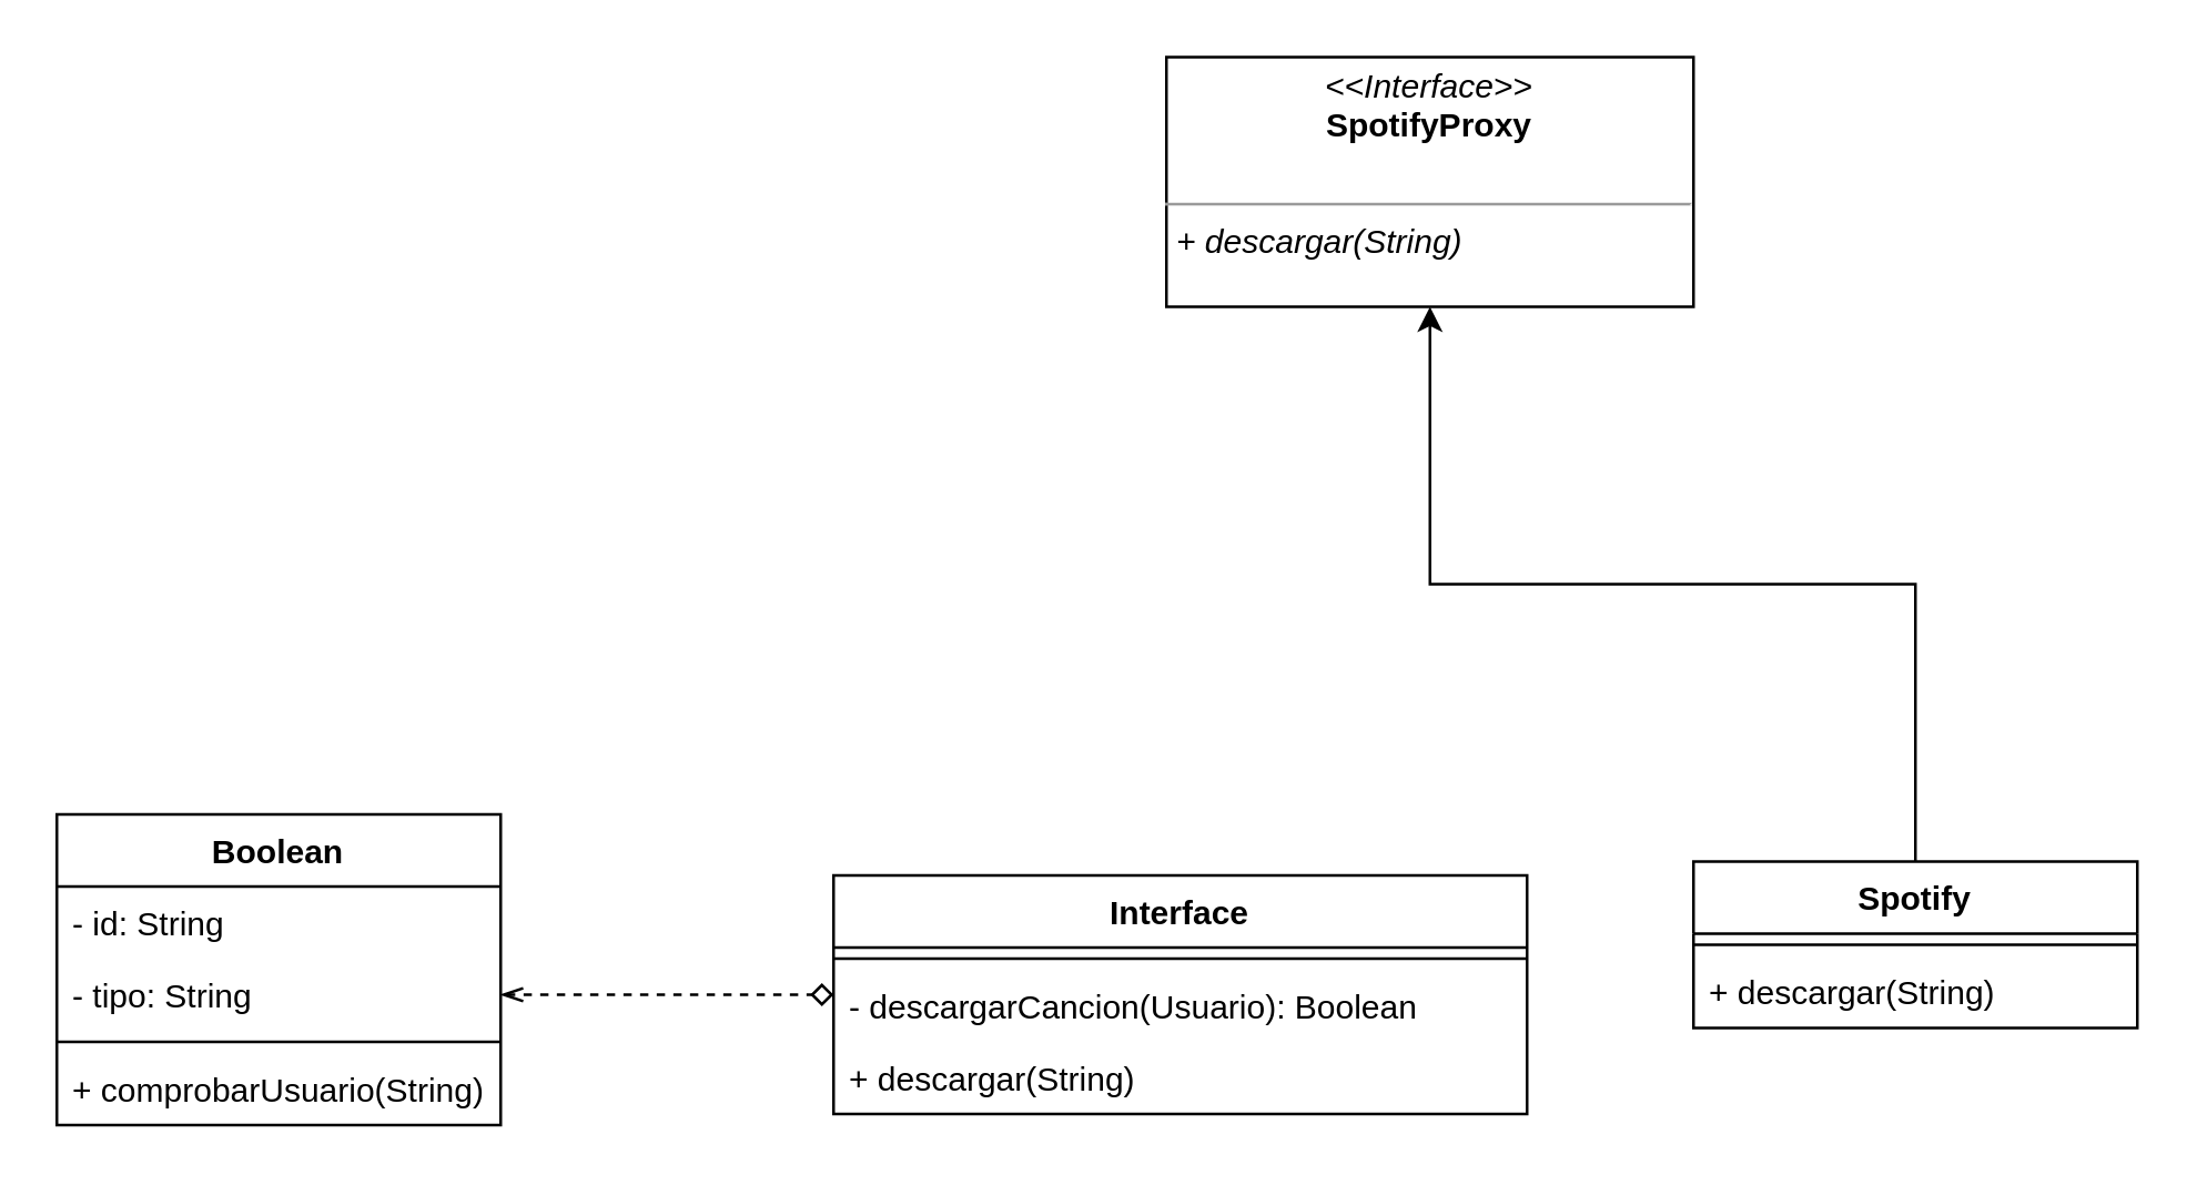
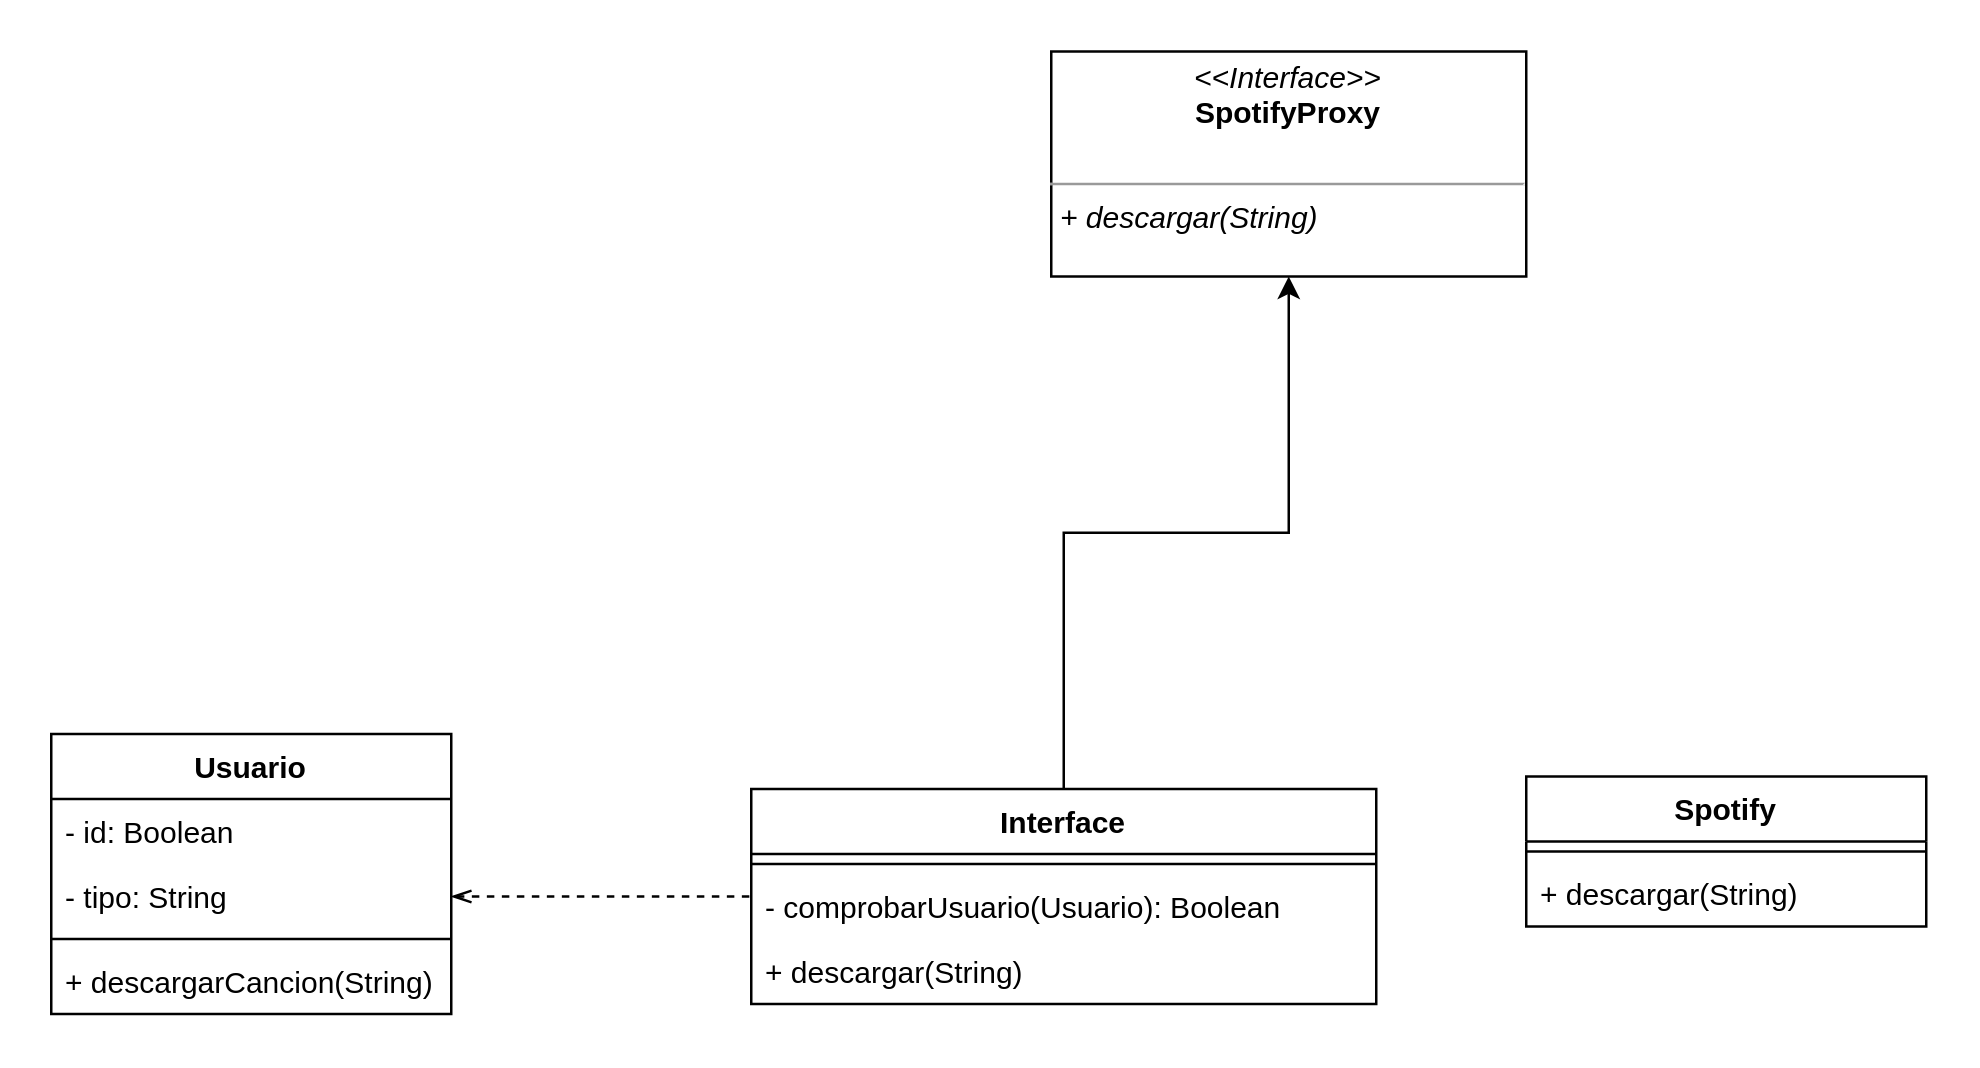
- <mxCell id="2" style="edgeStyle=orthogonalEdgeStyle;rounded=0;orthogonalLoop=1;jettySize=auto;html=1;" edge="1" parent="1" source="3" target="11"><mxGeometry relative="1" as="geometry" /></mxCell>
+ <mxCell id="6" style="edgeStyle=orthogonalEdgeStyle;rounded=0;orthogonalLoop=1;jettySize=auto;html=1;" edge="1" parent="1" source="7" target="11"><mxGeometry relative="1" as="geometry" /></mxCell>
- <mxCell id="12" value="Boolean" style="swimlane;fontStyle=1;align=center;verticalAlign=top;childLayout=stackLayout;horizontal=1;startSize=26;horizontalStack=0;resizeParent=1;resizeParentMax=0;resizeLast=0;collapsible=1;marginBottom=0;" vertex="1" parent="1"><mxGeometry x="20" y="293" width="160" height="112" as="geometry" /></mxCell>
+ <mxCell id="12" value="Usuario" style="swimlane;fontStyle=1;align=center;verticalAlign=top;childLayout=stackLayout;horizontal=1;startSize=26;horizontalStack=0;resizeParent=1;resizeParentMax=0;resizeLast=0;collapsible=1;marginBottom=0;" vertex="1" parent="1"><mxGeometry x="20" y="293" width="160" height="112" as="geometry" /></mxCell>
- <mxCell id="13" value="- id: String" style="text;strokeColor=none;fillColor=none;align=left;verticalAlign=top;spacingLeft=4;spacingRight=4;overflow=hidden;rotatable=0;points=[[0,0.5],[1,0.5]];portConstraint=eastwest;" vertex="1" parent="12"><mxGeometry y="26" width="160" height="26" as="geometry" /></mxCell>
+ <mxCell id="13" value="- id: Boolean" style="text;strokeColor=none;fillColor=none;align=left;verticalAlign=top;spacingLeft=4;spacingRight=4;overflow=hidden;rotatable=0;points=[[0,0.5],[1,0.5]];portConstraint=eastwest;" vertex="1" parent="12"><mxGeometry y="26" width="160" height="26" as="geometry" /></mxCell>
- <mxCell id="17" style="edgeStyle=orthogonalEdgeStyle;rounded=0;orthogonalLoop=1;jettySize=auto;html=1;dashed=1;endArrow=diamond;endFill=0;startArrow=openThin;startFill=0;" edge="1" parent="1" source="14" target="7"><mxGeometry relative="1" as="geometry" /></mxCell>
+ <mxCell id="17" style="edgeStyle=orthogonalEdgeStyle;rounded=0;orthogonalLoop=1;jettySize=auto;html=1;dashed=1;endArrow=none;endFill=0;startArrow=openThin;startFill=0;" edge="1" parent="1" source="14" target="7"><mxGeometry relative="1" as="geometry" /></mxCell>
- <mxCell id="9" value="- descargarCancion(Usuario): Boolean" style="text;strokeColor=none;fillColor=none;align=left;verticalAlign=top;spacingLeft=4;spacingRight=4;overflow=hidden;rotatable=0;points=[[0,0.5],[1,0.5]];portConstraint=eastwest;" vertex="1" parent="7"><mxGeometry y="34" width="250" height="26" as="geometry" /></mxCell>
+ <mxCell id="9" value="- comprobarUsuario(Usuario): Boolean" style="text;strokeColor=none;fillColor=none;align=left;verticalAlign=top;spacingLeft=4;spacingRight=4;overflow=hidden;rotatable=0;points=[[0,0.5],[1,0.5]];portConstraint=eastwest;" vertex="1" parent="7"><mxGeometry y="34" width="250" height="26" as="geometry" /></mxCell>
- <mxCell id="16" value="+ comprobarUsuario(String)" style="text;strokeColor=none;fillColor=none;align=left;verticalAlign=top;spacingLeft=4;spacingRight=4;overflow=hidden;rotatable=0;points=[[0,0.5],[1,0.5]];portConstraint=eastwest;" vertex="1" parent="12"><mxGeometry y="86" width="160" height="26" as="geometry" /></mxCell>
+ <mxCell id="16" value="+ descargarCancion(String)" style="text;strokeColor=none;fillColor=none;align=left;verticalAlign=top;spacingLeft=4;spacingRight=4;overflow=hidden;rotatable=0;points=[[0,0.5],[1,0.5]];portConstraint=eastwest;" vertex="1" parent="12"><mxGeometry y="86" width="160" height="26" as="geometry" /></mxCell>
